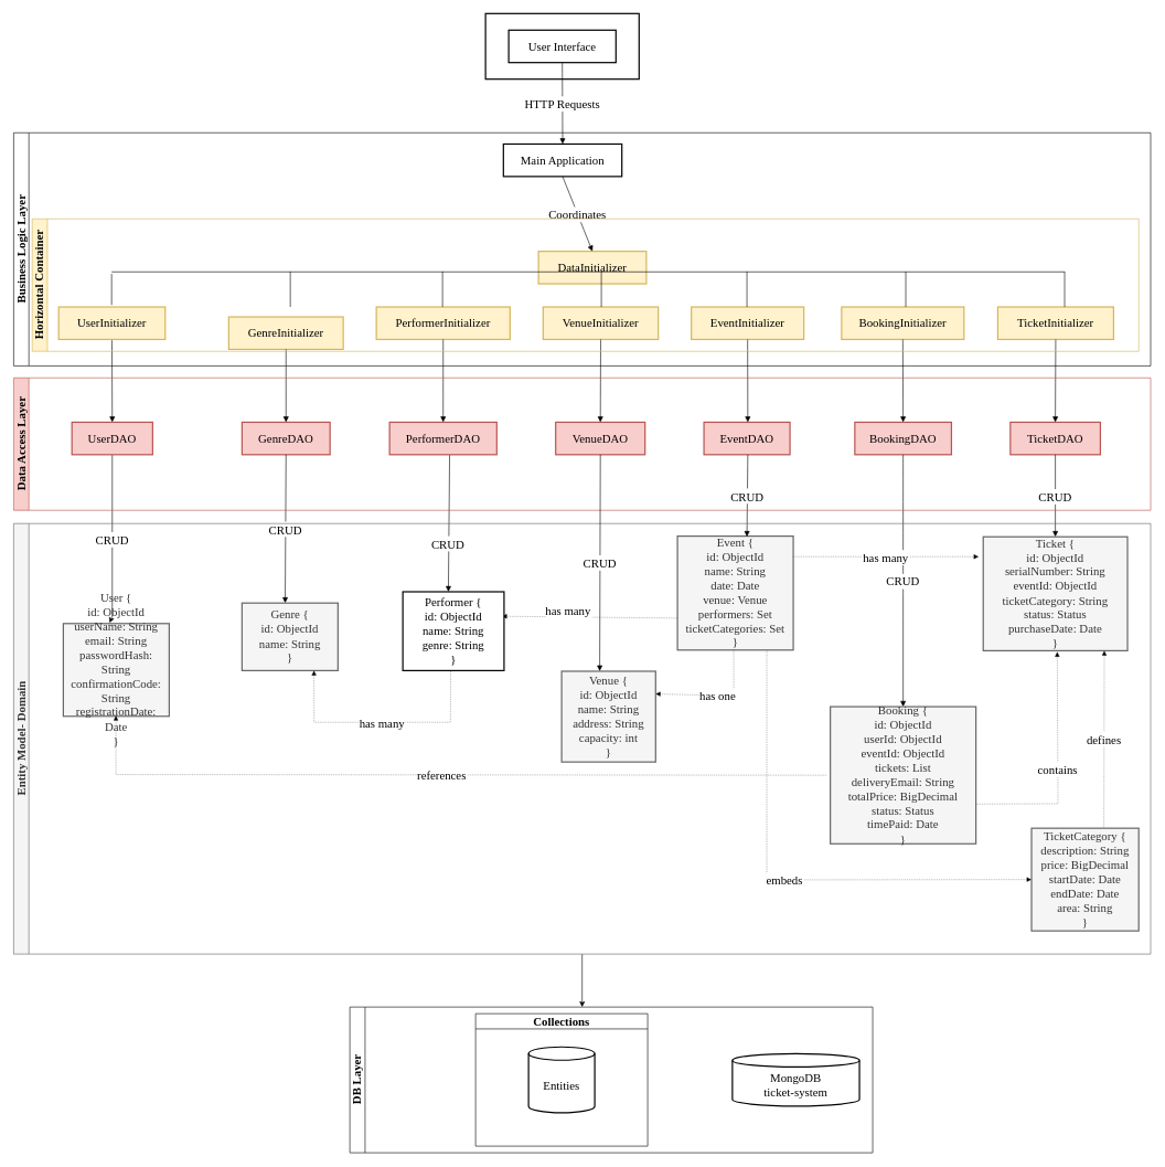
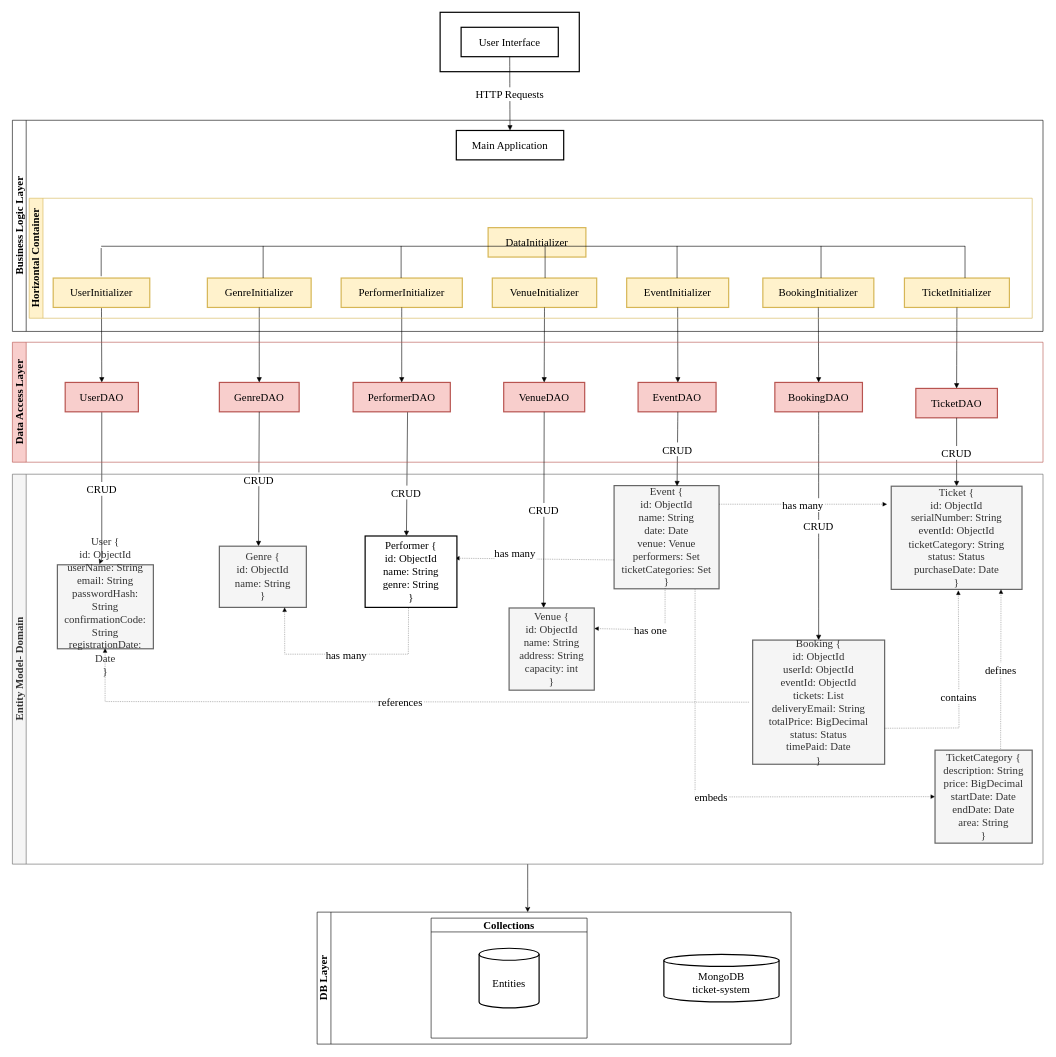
- <mxCell id="20" value="Coordinates" style="curved=1;startArrow=none;endArrow=block;exitX=0.5;exitY=1;entryX=0.5;entryY=0;rounded=0;fontSize=18;fontFamily=Times New Roman;" parent="1" source="4" target="5" edge="1"><mxGeometry relative="1" as="geometry"><Array as="points" /></mxGeometry></mxCell>
- <mxCell id="7" value="GenreInitializer" style="whiteSpace=wrap;strokeWidth=2;fillColor=#fff2cc;strokeColor=#d6b656;fontSize=18;fontFamily=Times New Roman;" parent="1" vertex="1"><mxGeometry x="345" y="478" width="173" height="49" as="geometry" /></mxCell>
+ <mxCell id="7" value="GenreInitializer" style="whiteSpace=wrap;strokeWidth=2;fillColor=#fff2cc;strokeColor=#d6b656;fontSize=18;fontFamily=Times New Roman;" parent="1" vertex="1"><mxGeometry x="345" y="463" width="173" height="49" as="geometry" /></mxCell>
- <mxCell id="16" value="TicketDAO" style="whiteSpace=wrap;strokeWidth=2;fillColor=#f8cecc;strokeColor=#b85450;fontSize=18;fontFamily=Times New Roman;" parent="1" vertex="1"><mxGeometry x="1526" y="637" width="136" height="49" as="geometry" /></mxCell>
+ <mxCell id="16" value="TicketDAO" style="whiteSpace=wrap;strokeWidth=2;fillColor=#f8cecc;strokeColor=#b85450;fontSize=18;fontFamily=Times New Roman;" parent="1" vertex="1"><mxGeometry x="1526" y="647" width="136" height="49" as="geometry" /></mxCell>
